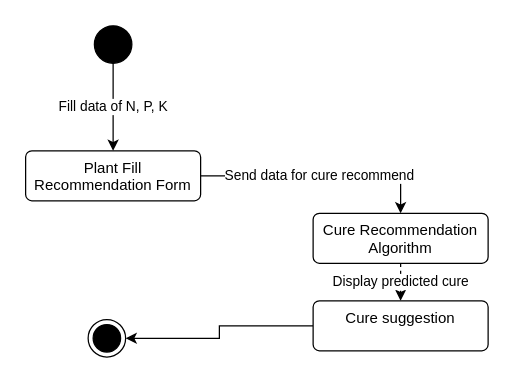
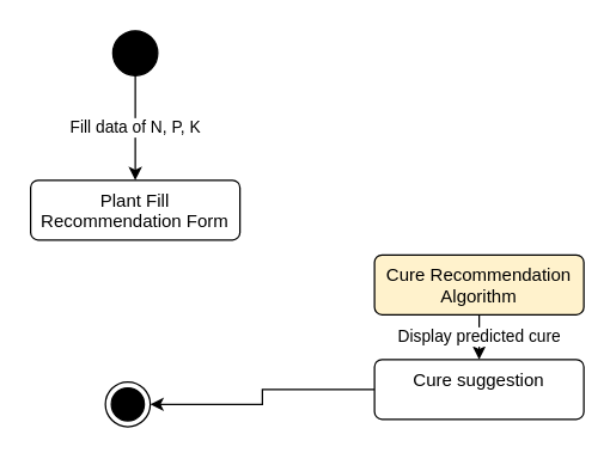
- <mxCell id="2" value="Send data for cure recommend" style="edgeStyle=orthogonalEdgeStyle;rounded=0;orthogonalLoop=1;jettySize=auto;html=1;entryX=0.5;entryY=0;entryDx=0;entryDy=0;" edge="1" parent="1" source="3" target="7"><mxGeometry relative="1" as="geometry" /></mxCell>
- <mxCell id="7" value="Cure Recommendation Algorithm" style="html=1;align=center;verticalAlign=top;rounded=1;absoluteArcSize=1;arcSize=10;dashed=0;whiteSpace=wrap;" vertex="1" parent="1"><mxGeometry x="250" y="170" width="140" height="40" as="geometry" /></mxCell>
+ <mxCell id="7" value="Cure Recommendation Algorithm" style="html=1;align=center;verticalAlign=top;rounded=1;absoluteArcSize=1;arcSize=10;dashed=0;whiteSpace=wrap;fillColor=#fff2cc;" vertex="1" parent="1"><mxGeometry x="250" y="170" width="140" height="40" as="geometry" /></mxCell>
- <mxCell id="6" value="Display predicted cure" style="edgeStyle=orthogonalEdgeStyle;rounded=0;orthogonalLoop=1;jettySize=auto;html=1;entryX=0.5;entryY=0;entryDx=0;entryDy=0;dashed=1;" edge="1" parent="1" source="7" target="9"><mxGeometry relative="1" as="geometry" /></mxCell>
+ <mxCell id="6" value="Display predicted cure" style="edgeStyle=orthogonalEdgeStyle;rounded=0;orthogonalLoop=1;jettySize=auto;html=1;entryX=0.5;entryY=0;entryDx=0;entryDy=0;" edge="1" parent="1" source="7" target="9"><mxGeometry relative="1" as="geometry" /></mxCell>
